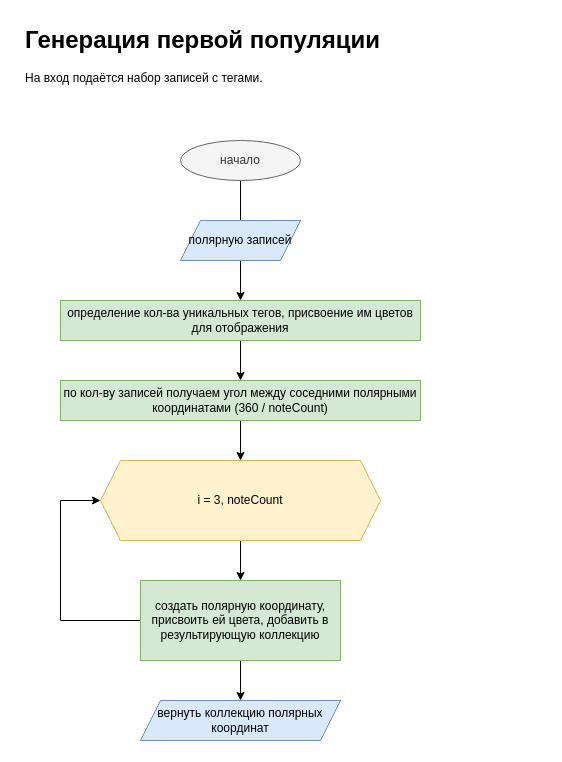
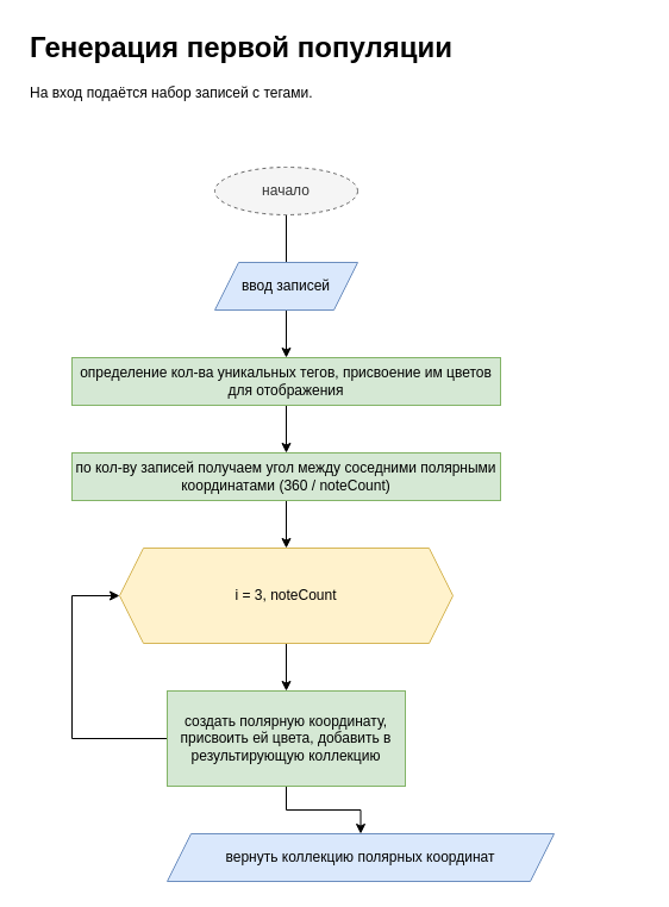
- <mxCell id="3" value="начало" style="ellipse;whiteSpace=wrap;html=1;fillColor=#f5f5f5;fontColor=#333333;strokeColor=#666666;" vertex="1" parent="1"><mxGeometry x="180" y="140" width="120" height="40" as="geometry" /></mxCell>
+ <mxCell id="3" value="начало" style="ellipse;whiteSpace=wrap;html=1;fillColor=#f5f5f5;fontColor=#333333;strokeColor=#666666;dashed=1;" vertex="1" parent="1"><mxGeometry x="180" y="140" width="120" height="40" as="geometry" /></mxCell>
- <mxCell id="6" value="полярную записей" style="shape=parallelogram;perimeter=parallelogramPerimeter;whiteSpace=wrap;html=1;fixedSize=1;fillColor=#dae8fc;strokeColor=#6c8ebf;" vertex="1" parent="1"><mxGeometry x="180" y="220" width="120" height="40" as="geometry" /></mxCell>
+ <mxCell id="6" value="ввод записей" style="shape=parallelogram;perimeter=parallelogramPerimeter;whiteSpace=wrap;html=1;fixedSize=1;fillColor=#dae8fc;strokeColor=#6c8ebf;" vertex="1" parent="1"><mxGeometry x="180" y="220" width="120" height="40" as="geometry" /></mxCell>
- <mxCell id="16" value="вернуть коллекцию полярных координат" style="shape=parallelogram;perimeter=parallelogramPerimeter;whiteSpace=wrap;html=1;fixedSize=1;fillColor=#dae8fc;strokeColor=#6c8ebf;" vertex="1" parent="1"><mxGeometry x="140" y="700" width="200" height="40" as="geometry" /></mxCell>
+ <mxCell id="16" value="вернуть коллекцию полярных координат" style="shape=parallelogram;perimeter=parallelogramPerimeter;whiteSpace=wrap;html=1;fixedSize=1;fillColor=#dae8fc;strokeColor=#6c8ebf;" vertex="1" parent="1"><mxGeometry x="140" y="700" width="325" height="40" as="geometry" /></mxCell>
